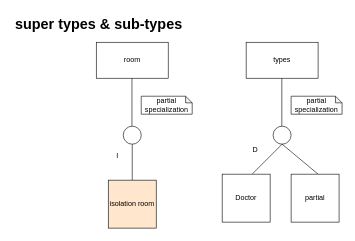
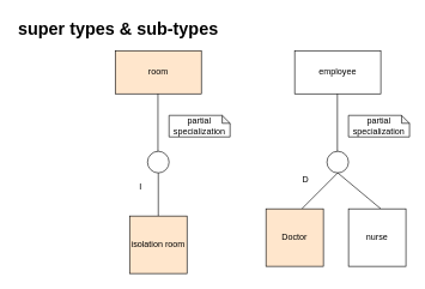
- <mxCell id="2" value="room " style="rounded=0;whiteSpace=wrap;html=1;" parent="1" vertex="1"><mxGeometry x="160" y="70" width="120" height="60" as="geometry" /></mxCell>
+ <mxCell id="2" value="room " style="rounded=0;whiteSpace=wrap;html=1;fillColor=#ffe6cc;" parent="1" vertex="1"><mxGeometry x="160" y="70" width="120" height="60" as="geometry" /></mxCell>
- <mxCell id="7" value="types" style="rounded=0;whiteSpace=wrap;html=1;" parent="1" vertex="1"><mxGeometry x="410" y="70" width="120" height="60" as="geometry" /></mxCell>
+ <mxCell id="7" value="employee" style="rounded=0;whiteSpace=wrap;html=1;" parent="1" vertex="1"><mxGeometry x="410" y="70" width="120" height="60" as="geometry" /></mxCell>
- <mxCell id="12" value="Doctor" style="whiteSpace=wrap;html=1;aspect=fixed;" parent="1" vertex="1"><mxGeometry x="370" y="290" width="80" height="80" as="geometry" /></mxCell>
+ <mxCell id="12" value="Doctor" style="whiteSpace=wrap;html=1;aspect=fixed;fillColor=#ffe6cc;" parent="1" vertex="1"><mxGeometry x="370" y="290" width="80" height="80" as="geometry" /></mxCell>
- <mxCell id="13" value="partial" style="whiteSpace=wrap;html=1;aspect=fixed;" parent="1" vertex="1"><mxGeometry x="485" y="290" width="80" height="80" as="geometry" /></mxCell>
+ <mxCell id="13" value="nurse" style="whiteSpace=wrap;html=1;aspect=fixed;" parent="1" vertex="1"><mxGeometry x="485" y="290" width="80" height="80" as="geometry" /></mxCell>
